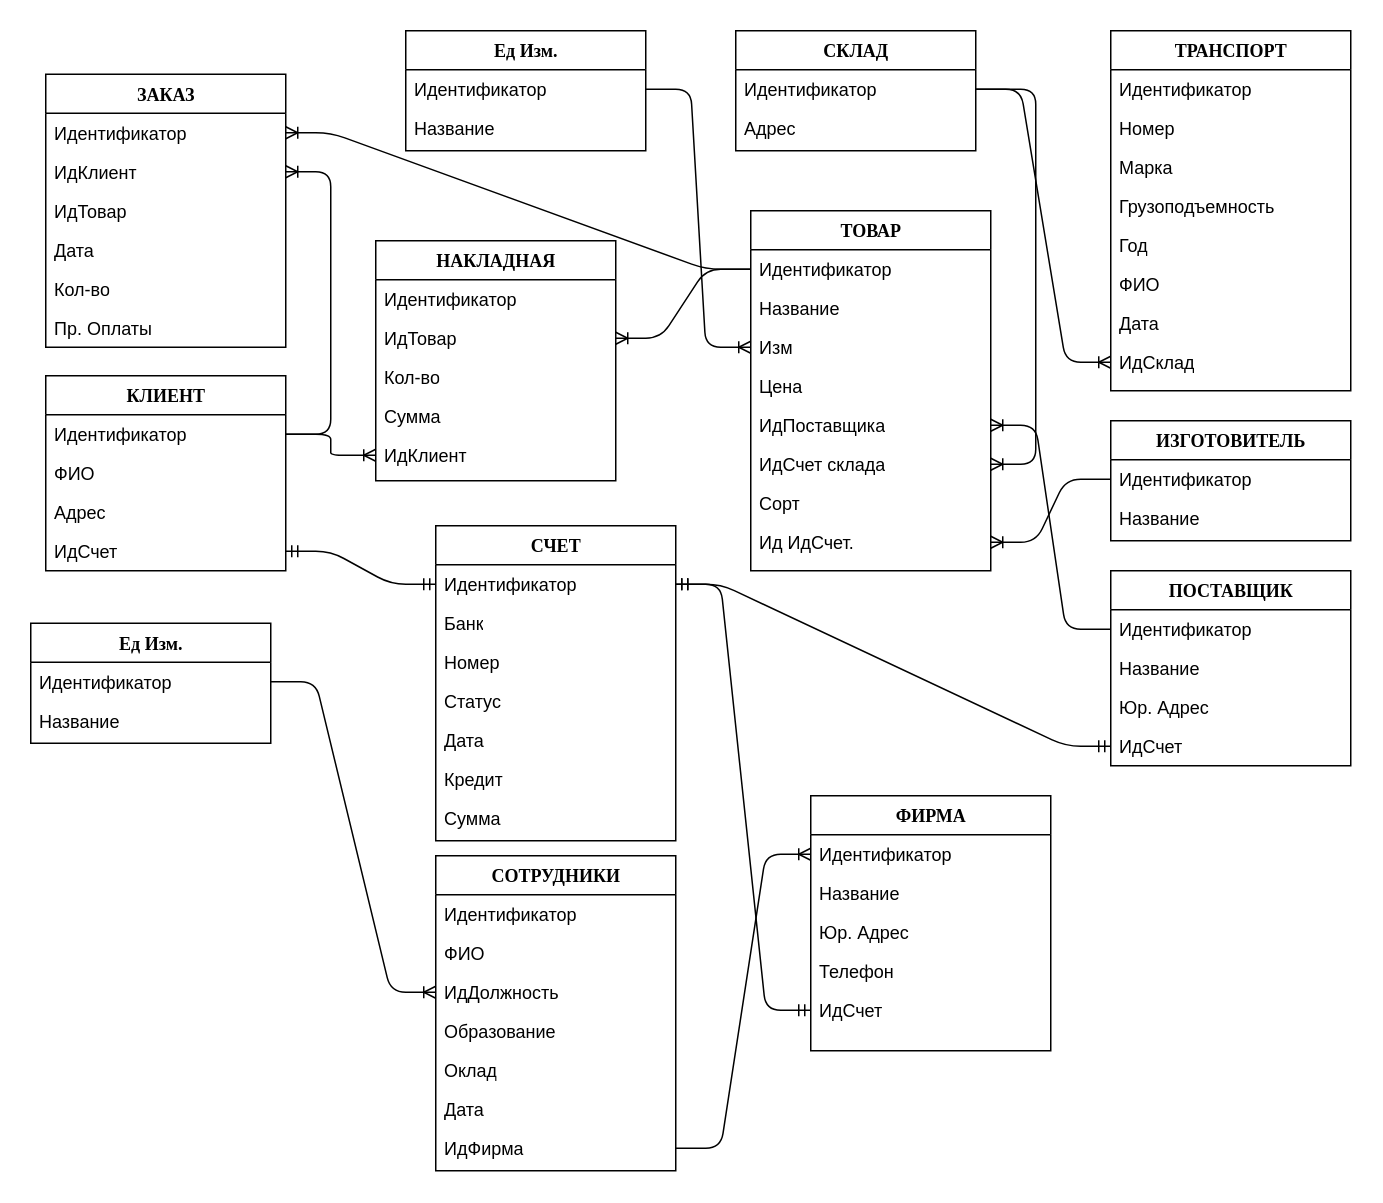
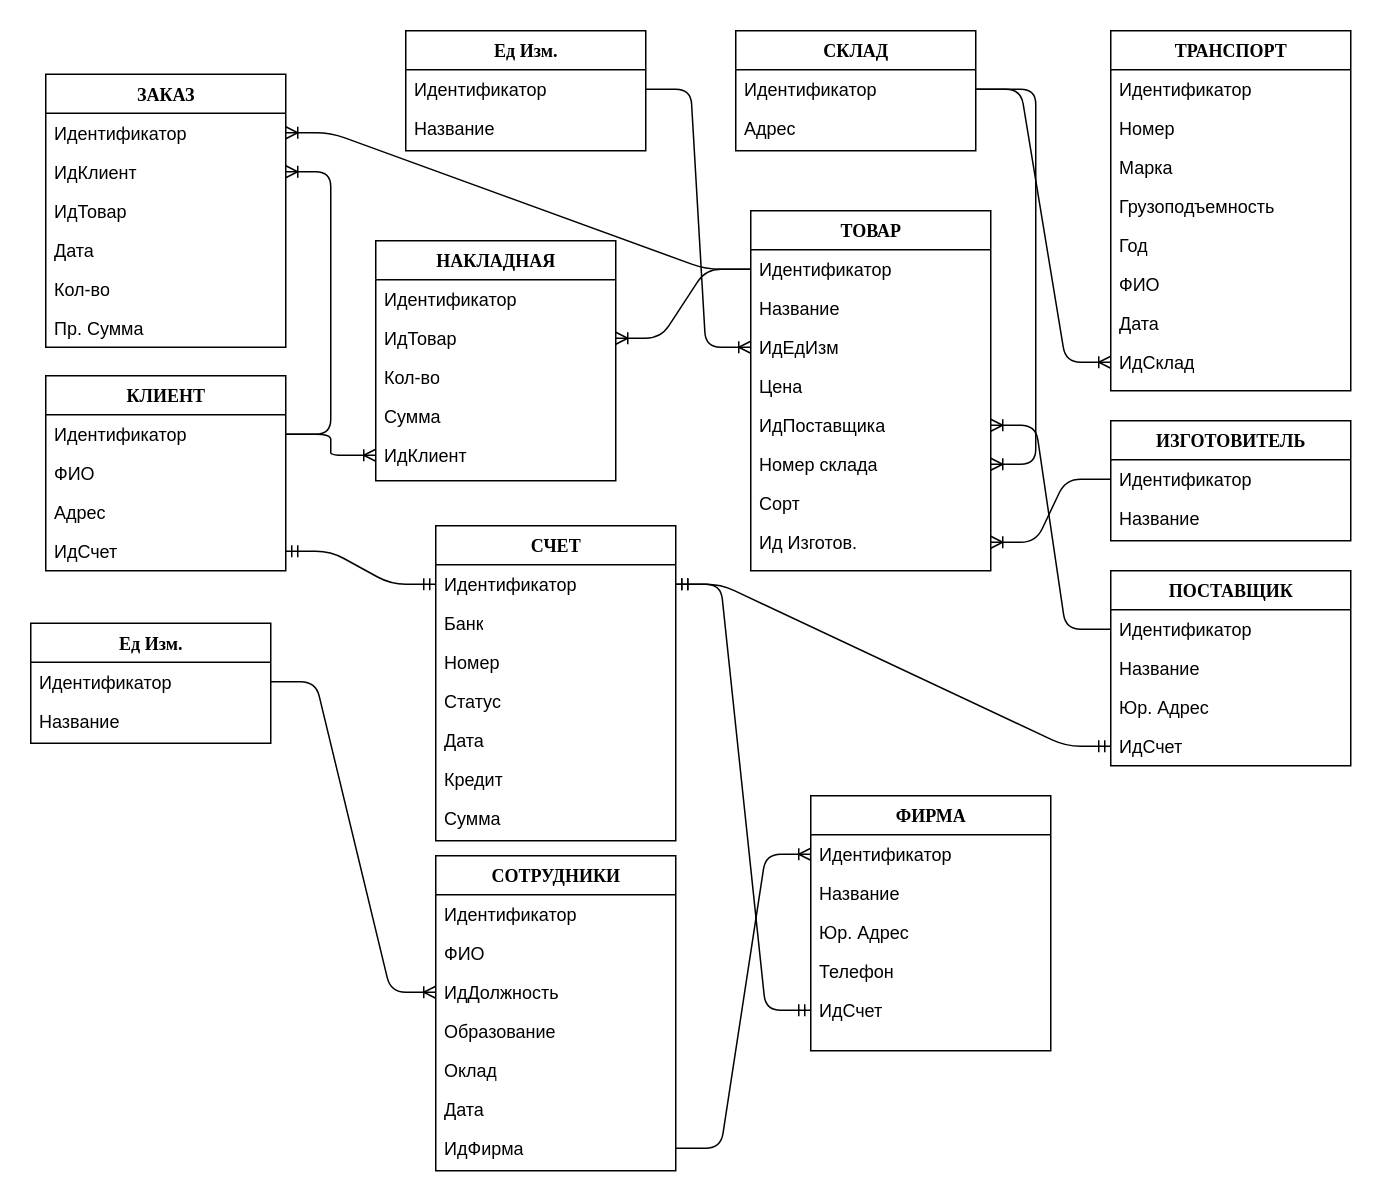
- <mxCell id="17" value="Пр. Оплаты" style="text;html=1;strokeColor=none;fillColor=none;align=left;verticalAlign=top;spacingLeft=4;spacingRight=4;whiteSpace=wrap;overflow=hidden;rotatable=0;points=[[0,0.5],[1,0.5]];portConstraint=eastwest;" vertex="1" parent="11"><mxGeometry y="156" width="160" height="26" as="geometry" /></mxCell>
+ <mxCell id="17" value="Пр. Сумма" style="text;html=1;strokeColor=none;fillColor=none;align=left;verticalAlign=top;spacingLeft=4;spacingRight=4;whiteSpace=wrap;overflow=hidden;rotatable=0;points=[[0,0.5],[1,0.5]];portConstraint=eastwest;" vertex="1" parent="11"><mxGeometry y="156" width="160" height="26" as="geometry" /></mxCell>
- <mxCell id="5" value="Изм" style="text;html=1;strokeColor=none;fillColor=none;align=left;verticalAlign=top;spacingLeft=4;spacingRight=4;whiteSpace=wrap;overflow=hidden;rotatable=0;points=[[0,0.5],[1,0.5]];portConstraint=eastwest;" parent="2" vertex="1"><mxGeometry y="78" width="160" height="26" as="geometry" /></mxCell>
+ <mxCell id="5" value="ИдЕдИзм" style="text;html=1;strokeColor=none;fillColor=none;align=left;verticalAlign=top;spacingLeft=4;spacingRight=4;whiteSpace=wrap;overflow=hidden;rotatable=0;points=[[0,0.5],[1,0.5]];portConstraint=eastwest;" parent="2" vertex="1"><mxGeometry y="78" width="160" height="26" as="geometry" /></mxCell>
- <mxCell id="8" value="ИдСчет склада&lt;br&gt;" style="text;html=1;strokeColor=none;fillColor=none;align=left;verticalAlign=top;spacingLeft=4;spacingRight=4;whiteSpace=wrap;overflow=hidden;rotatable=0;points=[[0,0.5],[1,0.5]];portConstraint=eastwest;" vertex="1" parent="2"><mxGeometry y="156" width="160" height="26" as="geometry" /></mxCell>
+ <mxCell id="8" value="Номер склада&lt;br&gt;" style="text;html=1;strokeColor=none;fillColor=none;align=left;verticalAlign=top;spacingLeft=4;spacingRight=4;whiteSpace=wrap;overflow=hidden;rotatable=0;points=[[0,0.5],[1,0.5]];portConstraint=eastwest;" vertex="1" parent="2"><mxGeometry y="156" width="160" height="26" as="geometry" /></mxCell>
- <mxCell id="10" value="Ид ИдСчет." style="text;html=1;strokeColor=none;fillColor=none;align=left;verticalAlign=top;spacingLeft=4;spacingRight=4;whiteSpace=wrap;overflow=hidden;rotatable=0;points=[[0,0.5],[1,0.5]];portConstraint=eastwest;" vertex="1" parent="2"><mxGeometry y="208" width="160" height="26" as="geometry" /></mxCell>
+ <mxCell id="10" value="Ид Изготов." style="text;html=1;strokeColor=none;fillColor=none;align=left;verticalAlign=top;spacingLeft=4;spacingRight=4;whiteSpace=wrap;overflow=hidden;rotatable=0;points=[[0,0.5],[1,0.5]];portConstraint=eastwest;" vertex="1" parent="2"><mxGeometry y="208" width="160" height="26" as="geometry" /></mxCell>
